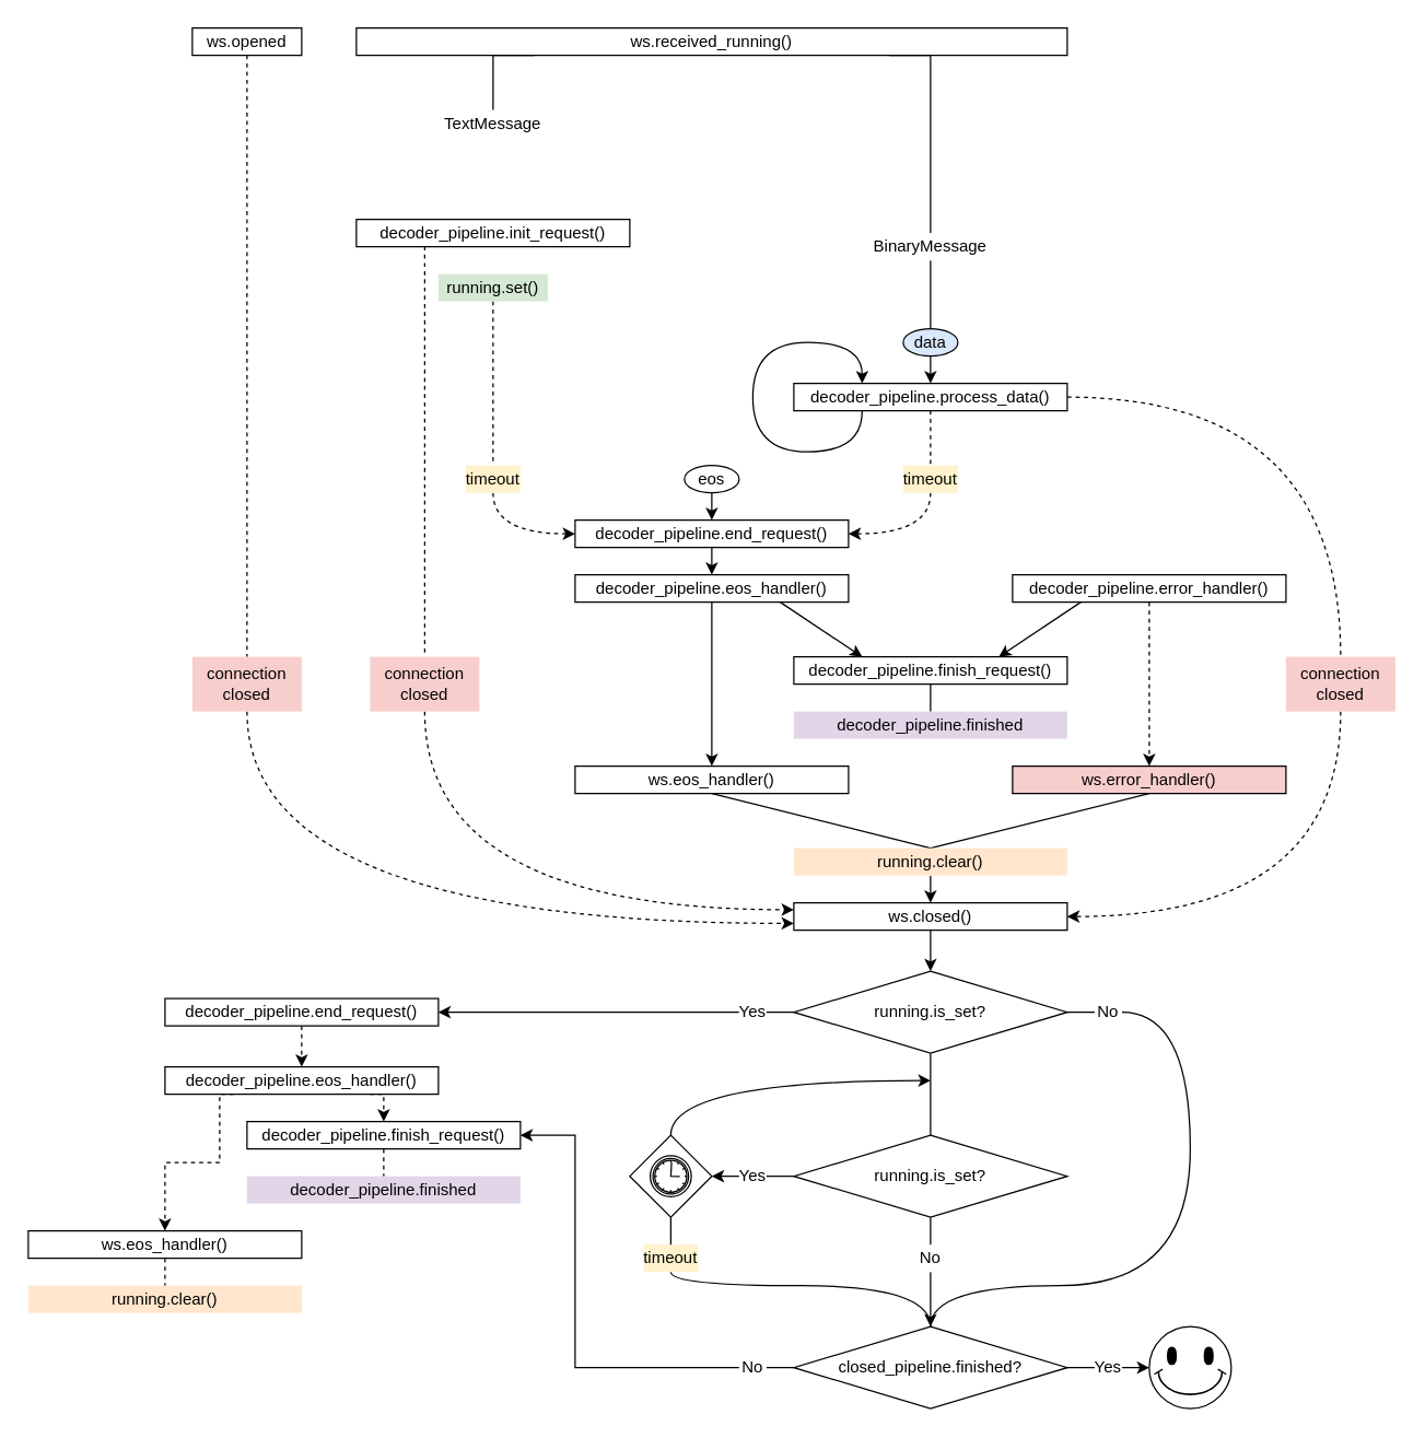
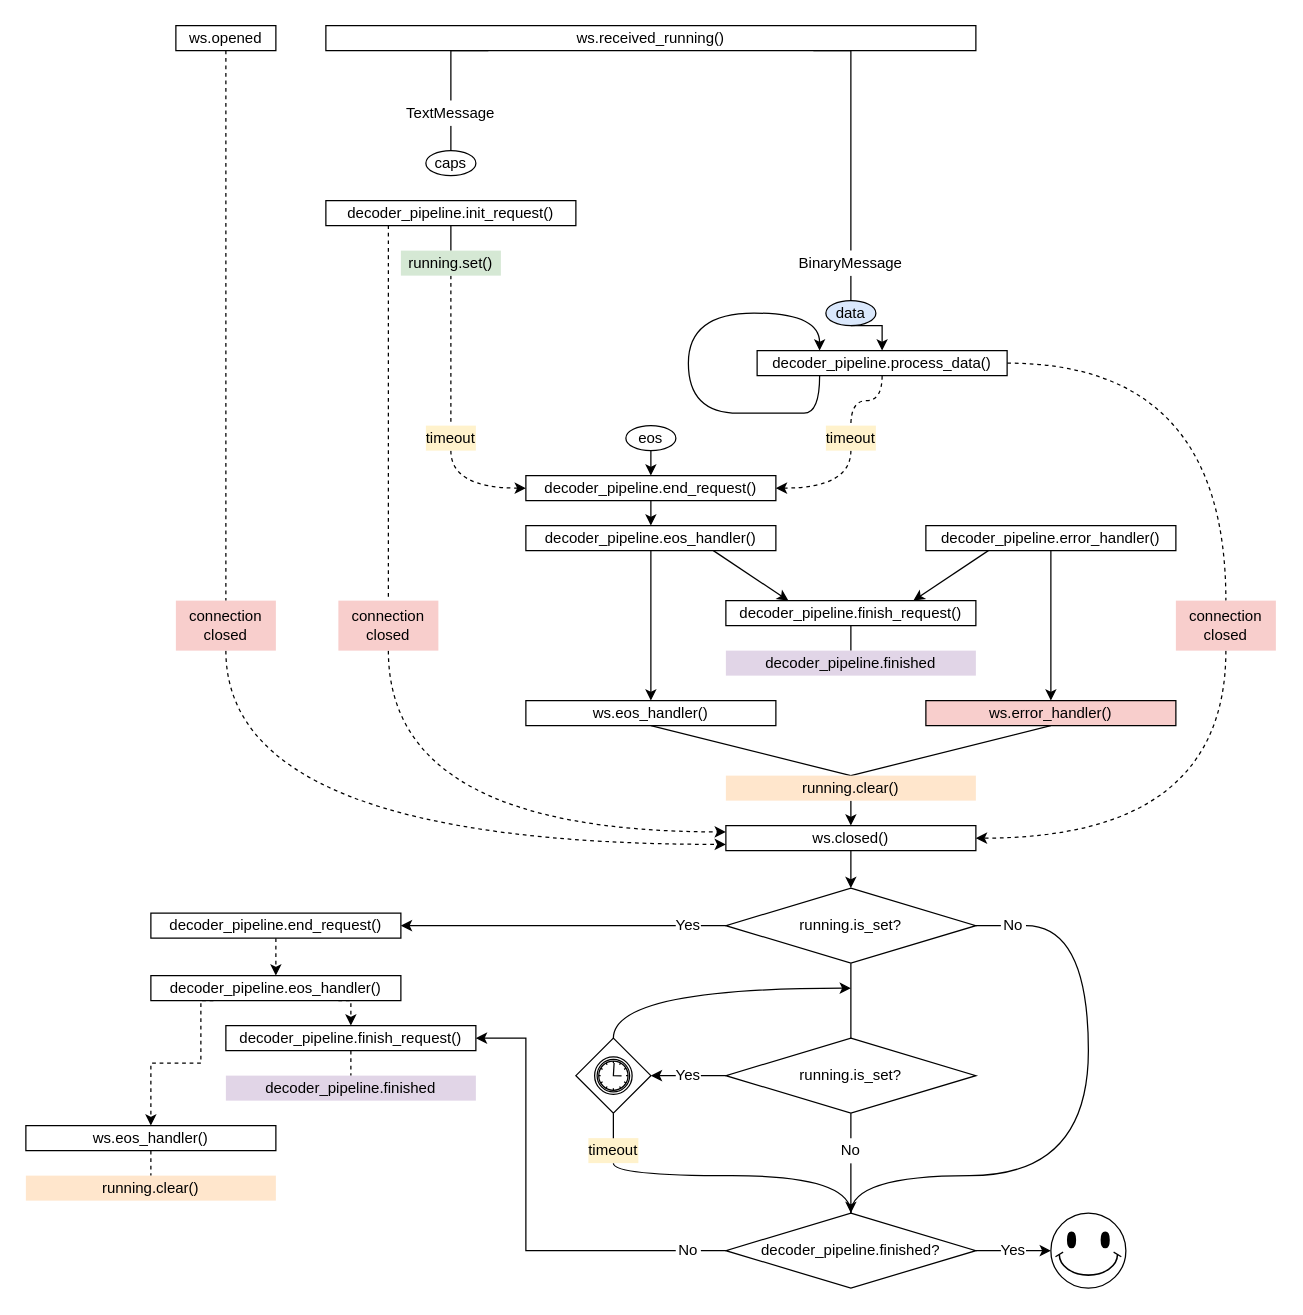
+ <mxCell id="7" style="edgeStyle=orthogonalEdgeStyle;rounded=0;orthogonalLoop=1;jettySize=auto;html=1;exitX=0.5;exitY=1;exitDx=0;exitDy=0;entryX=0.5;entryY=0;entryDx=0;entryDy=0;endArrow=none;endFill=0;strokeColor=#000000;fontColor=#000000;" edge="1" parent="1" source="8" target="11"><mxGeometry relative="1" as="geometry" /></mxCell>
+ <mxCell id="11" value="caps" style="ellipse;whiteSpace=wrap;html=1;strokeColor=#000000;fontColor=#000000;" vertex="1" parent="1"><mxGeometry x="340" y="120" width="40" height="20" as="geometry" /></mxCell>
- <mxCell id="10" value="BinaryMessage" style="text;html=1;align=center;verticalAlign=middle;whiteSpace=wrap;rounded=0;fillColor=#ffffff;strokeColor=none;fontColor=#000000;" vertex="1" parent="1"><mxGeometry x="640" y="170" width="80" height="20" as="geometry" /></mxCell>
+ <mxCell id="10" value="BinaryMessage" style="text;html=1;align=center;verticalAlign=middle;whiteSpace=wrap;rounded=0;fillColor=#ffffff;strokeColor=none;fontColor=#000000;" vertex="1" parent="1"><mxGeometry x="640" y="200" width="80" height="20" as="geometry" /></mxCell>
+ <mxCell id="14" style="edgeStyle=orthogonalEdgeStyle;curved=1;orthogonalLoop=1;jettySize=auto;html=1;exitX=0.5;exitY=1;exitDx=0;exitDy=0;entryX=0.5;entryY=0;entryDx=0;entryDy=0;endArrow=none;endFill=0;strokeColor=#000000;fontColor=#000000;" edge="1" parent="1" source="16" target="44"><mxGeometry relative="1" as="geometry" /></mxCell>
- <mxCell id="24" value="decoder_pipeline.process_data()" style="rounded=0;whiteSpace=wrap;html=1;strokeColor=#000000;fontColor=#000000;" vertex="1" parent="1"><mxGeometry x="580" y="280" width="200" height="20" as="geometry" /></mxCell>
+ <mxCell id="24" value="decoder_pipeline.process_data()" style="rounded=0;whiteSpace=wrap;html=1;strokeColor=#000000;fontColor=#000000;" vertex="1" parent="1"><mxGeometry x="605" y="280" width="200" height="20" as="geometry" /></mxCell>
- <mxCell id="34" style="edgeStyle=orthogonalEdgeStyle;rounded=0;orthogonalLoop=1;jettySize=auto;html=1;exitX=0.5;exitY=1;exitDx=0;exitDy=0;entryX=0.5;entryY=0;entryDx=0;entryDy=0;strokeColor=#000000;fontColor=#000000;dashed=1;" edge="1" parent="1" source="36" target="38"><mxGeometry relative="1" as="geometry" /></mxCell>
+ <mxCell id="34" style="edgeStyle=orthogonalEdgeStyle;rounded=0;orthogonalLoop=1;jettySize=auto;html=1;exitX=0.5;exitY=1;exitDx=0;exitDy=0;entryX=0.5;entryY=0;entryDx=0;entryDy=0;strokeColor=#000000;fontColor=#000000;" edge="1" parent="1" source="36" target="38"><mxGeometry relative="1" as="geometry" /></mxCell>
- <mxCell id="62" value="closed_pipeline.finished?" style="rhombus;whiteSpace=wrap;html=1;strokeColor=#000000;fillColor=#ffffff;fontColor=#000000;labelBackgroundColor=#ffffff;" vertex="1" parent="1"><mxGeometry x="580" y="970" width="200" height="60" as="geometry" /></mxCell>
+ <mxCell id="62" value="decoder_pipeline.finished?" style="rhombus;whiteSpace=wrap;html=1;strokeColor=#000000;fillColor=#ffffff;fontColor=#000000;labelBackgroundColor=#ffffff;" vertex="1" parent="1"><mxGeometry x="580" y="970" width="200" height="60" as="geometry" /></mxCell>
